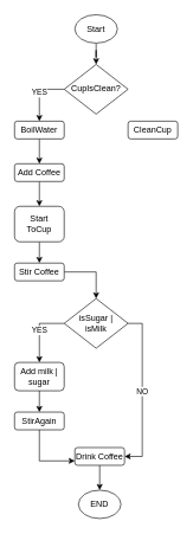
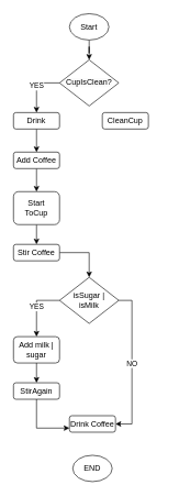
- <mxCell id="8" value="BoilWater" style="rounded=1;whiteSpace=wrap;html=1;" vertex="1" parent="1"><mxGeometry x="20" y="170" width="70" height="25" as="geometry" /></mxCell>
+ <mxCell id="8" value="Drink" style="rounded=1;whiteSpace=wrap;html=1;" vertex="1" parent="1"><mxGeometry x="20" y="170" width="70" height="25" as="geometry" /></mxCell>
- <mxCell id="6" value="CleanCup" style="rounded=1;whiteSpace=wrap;html=1;" vertex="1" parent="1"><mxGeometry x="180" y="170" width="70" height="25" as="geometry" /></mxCell>
+ <mxCell id="6" value="CleanCup" style="rounded=1;whiteSpace=wrap;html=1;" vertex="1" parent="1"><mxGeometry x="155" y="170" width="70" height="25" as="geometry" /></mxCell>
- <mxCell id="22" style="edgeStyle=orthogonalEdgeStyle;rounded=0;orthogonalLoop=1;jettySize=auto;html=1;exitX=0.5;exitY=1;exitDx=0;exitDy=0;entryX=0.5;entryY=0;entryDx=0;entryDy=0;" edge="1" parent="1" source="23" target="24"><mxGeometry relative="1" as="geometry" /></mxCell>
